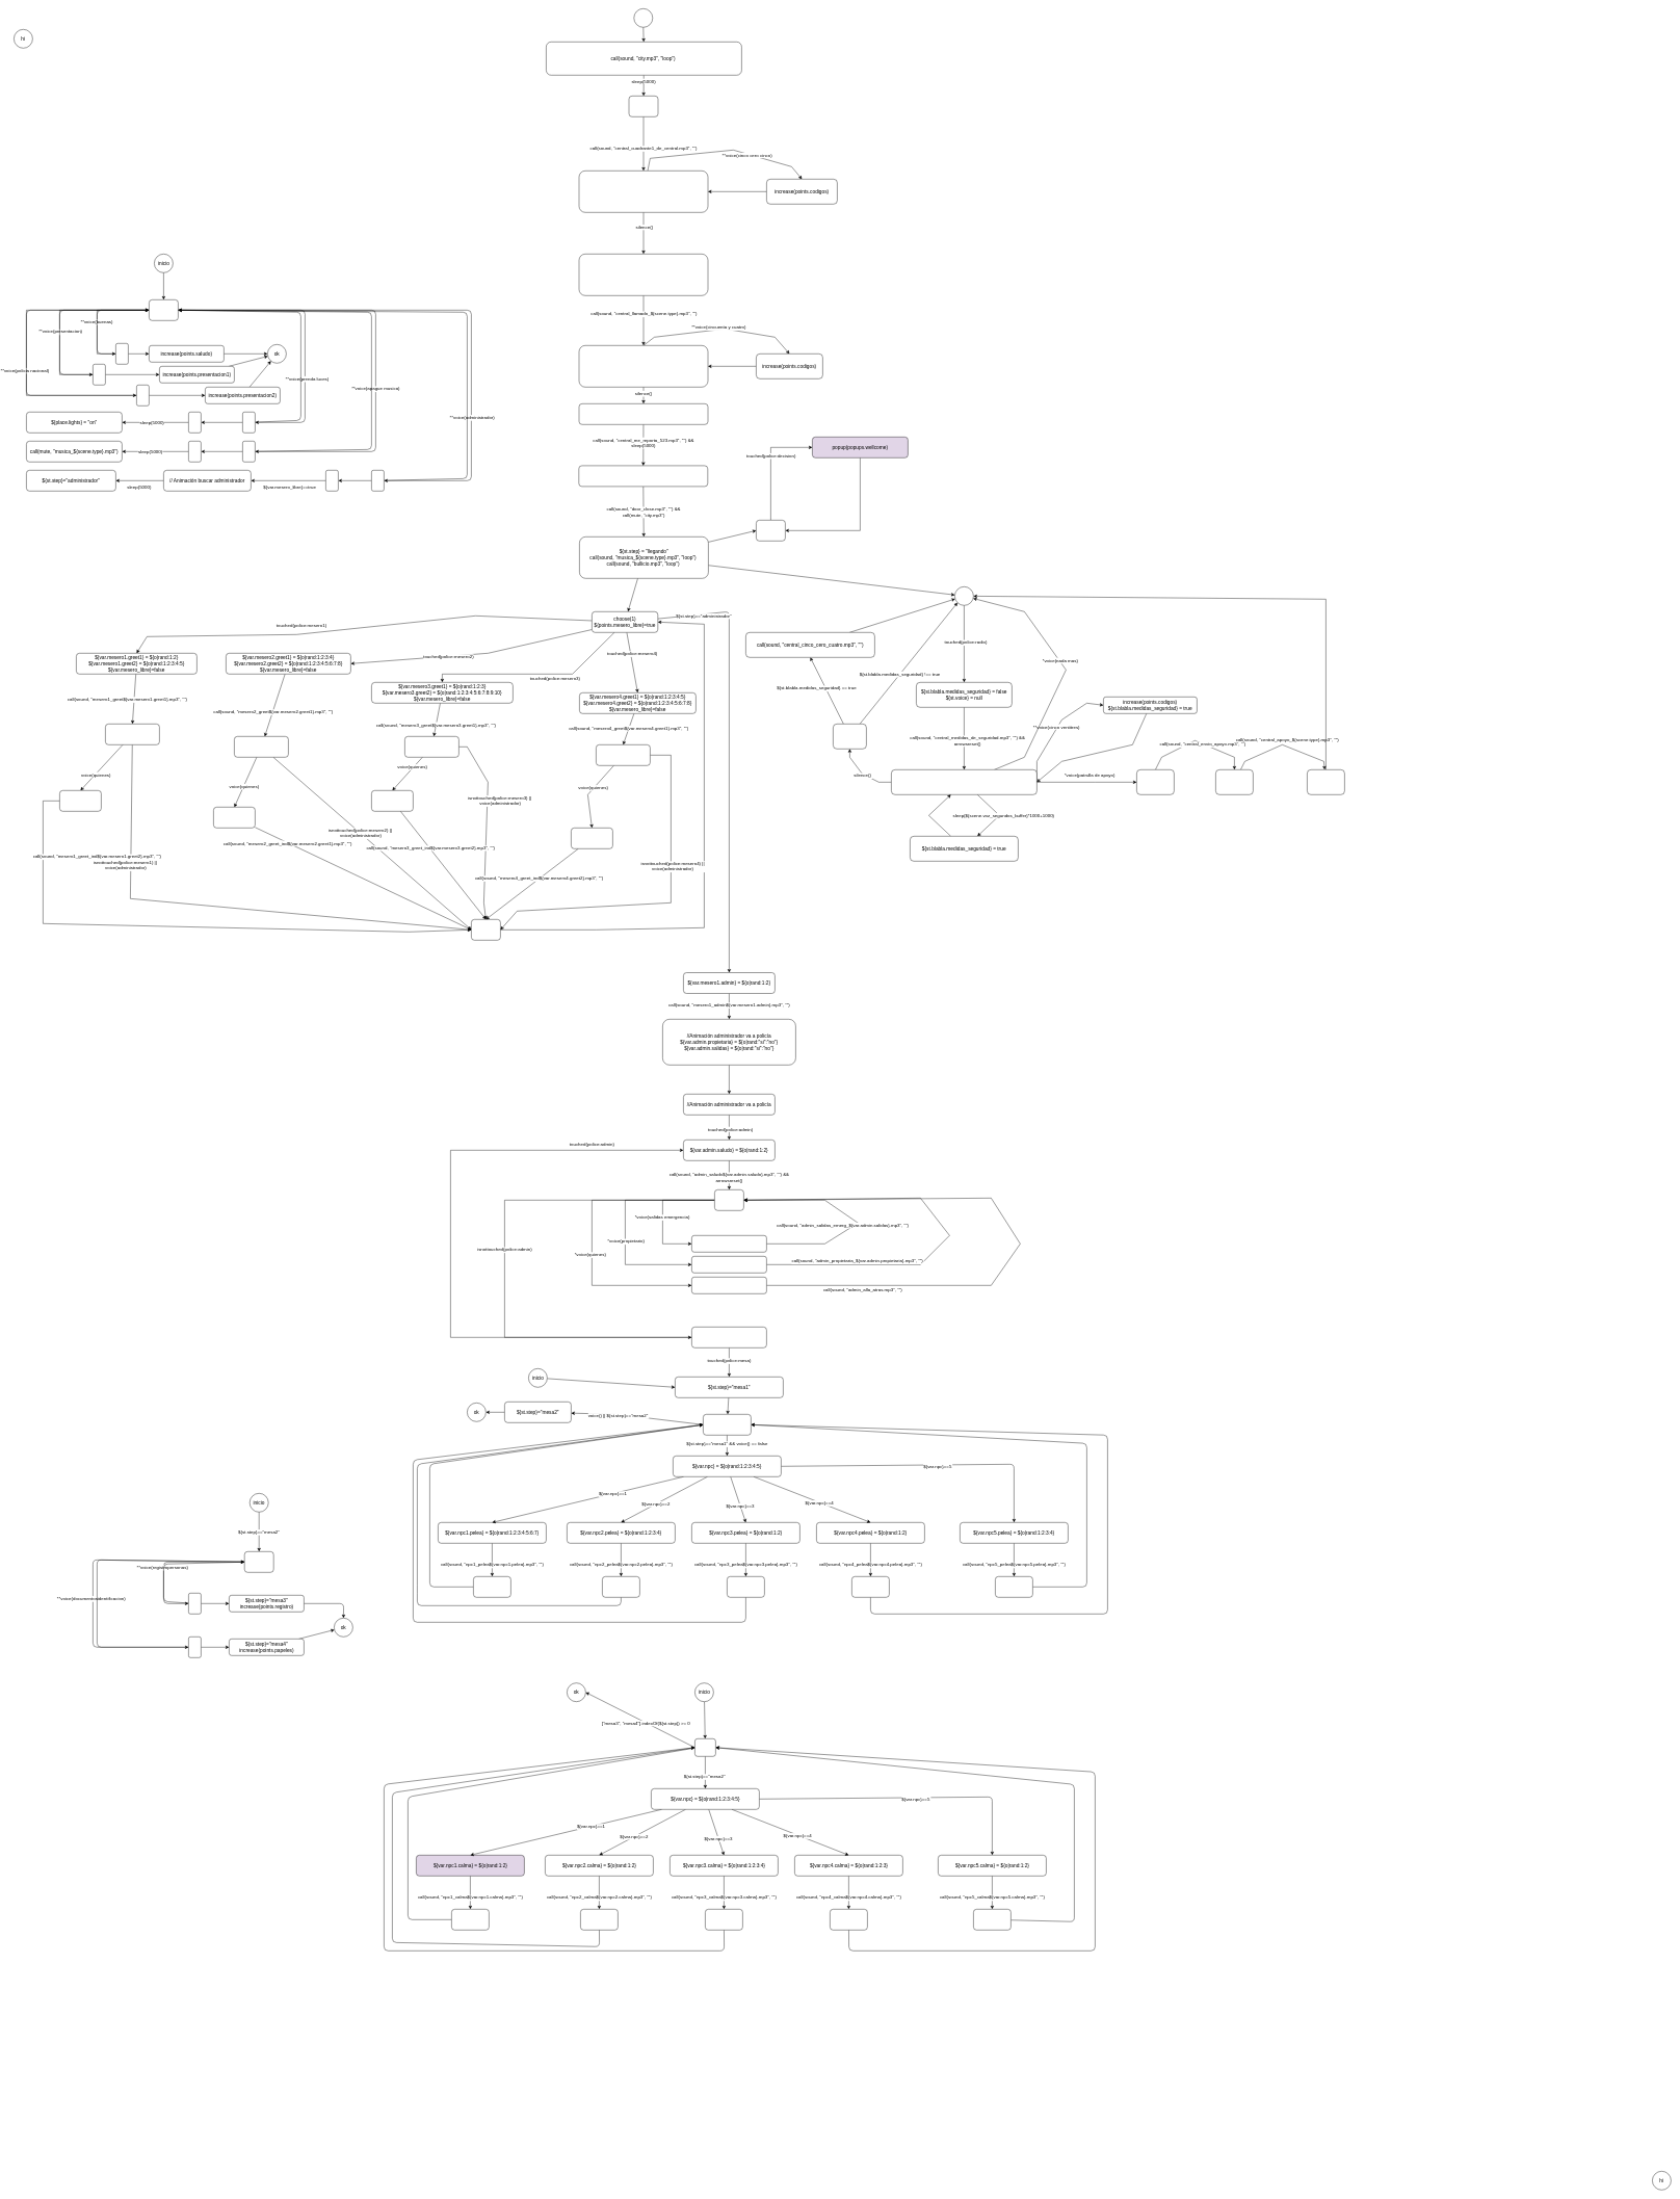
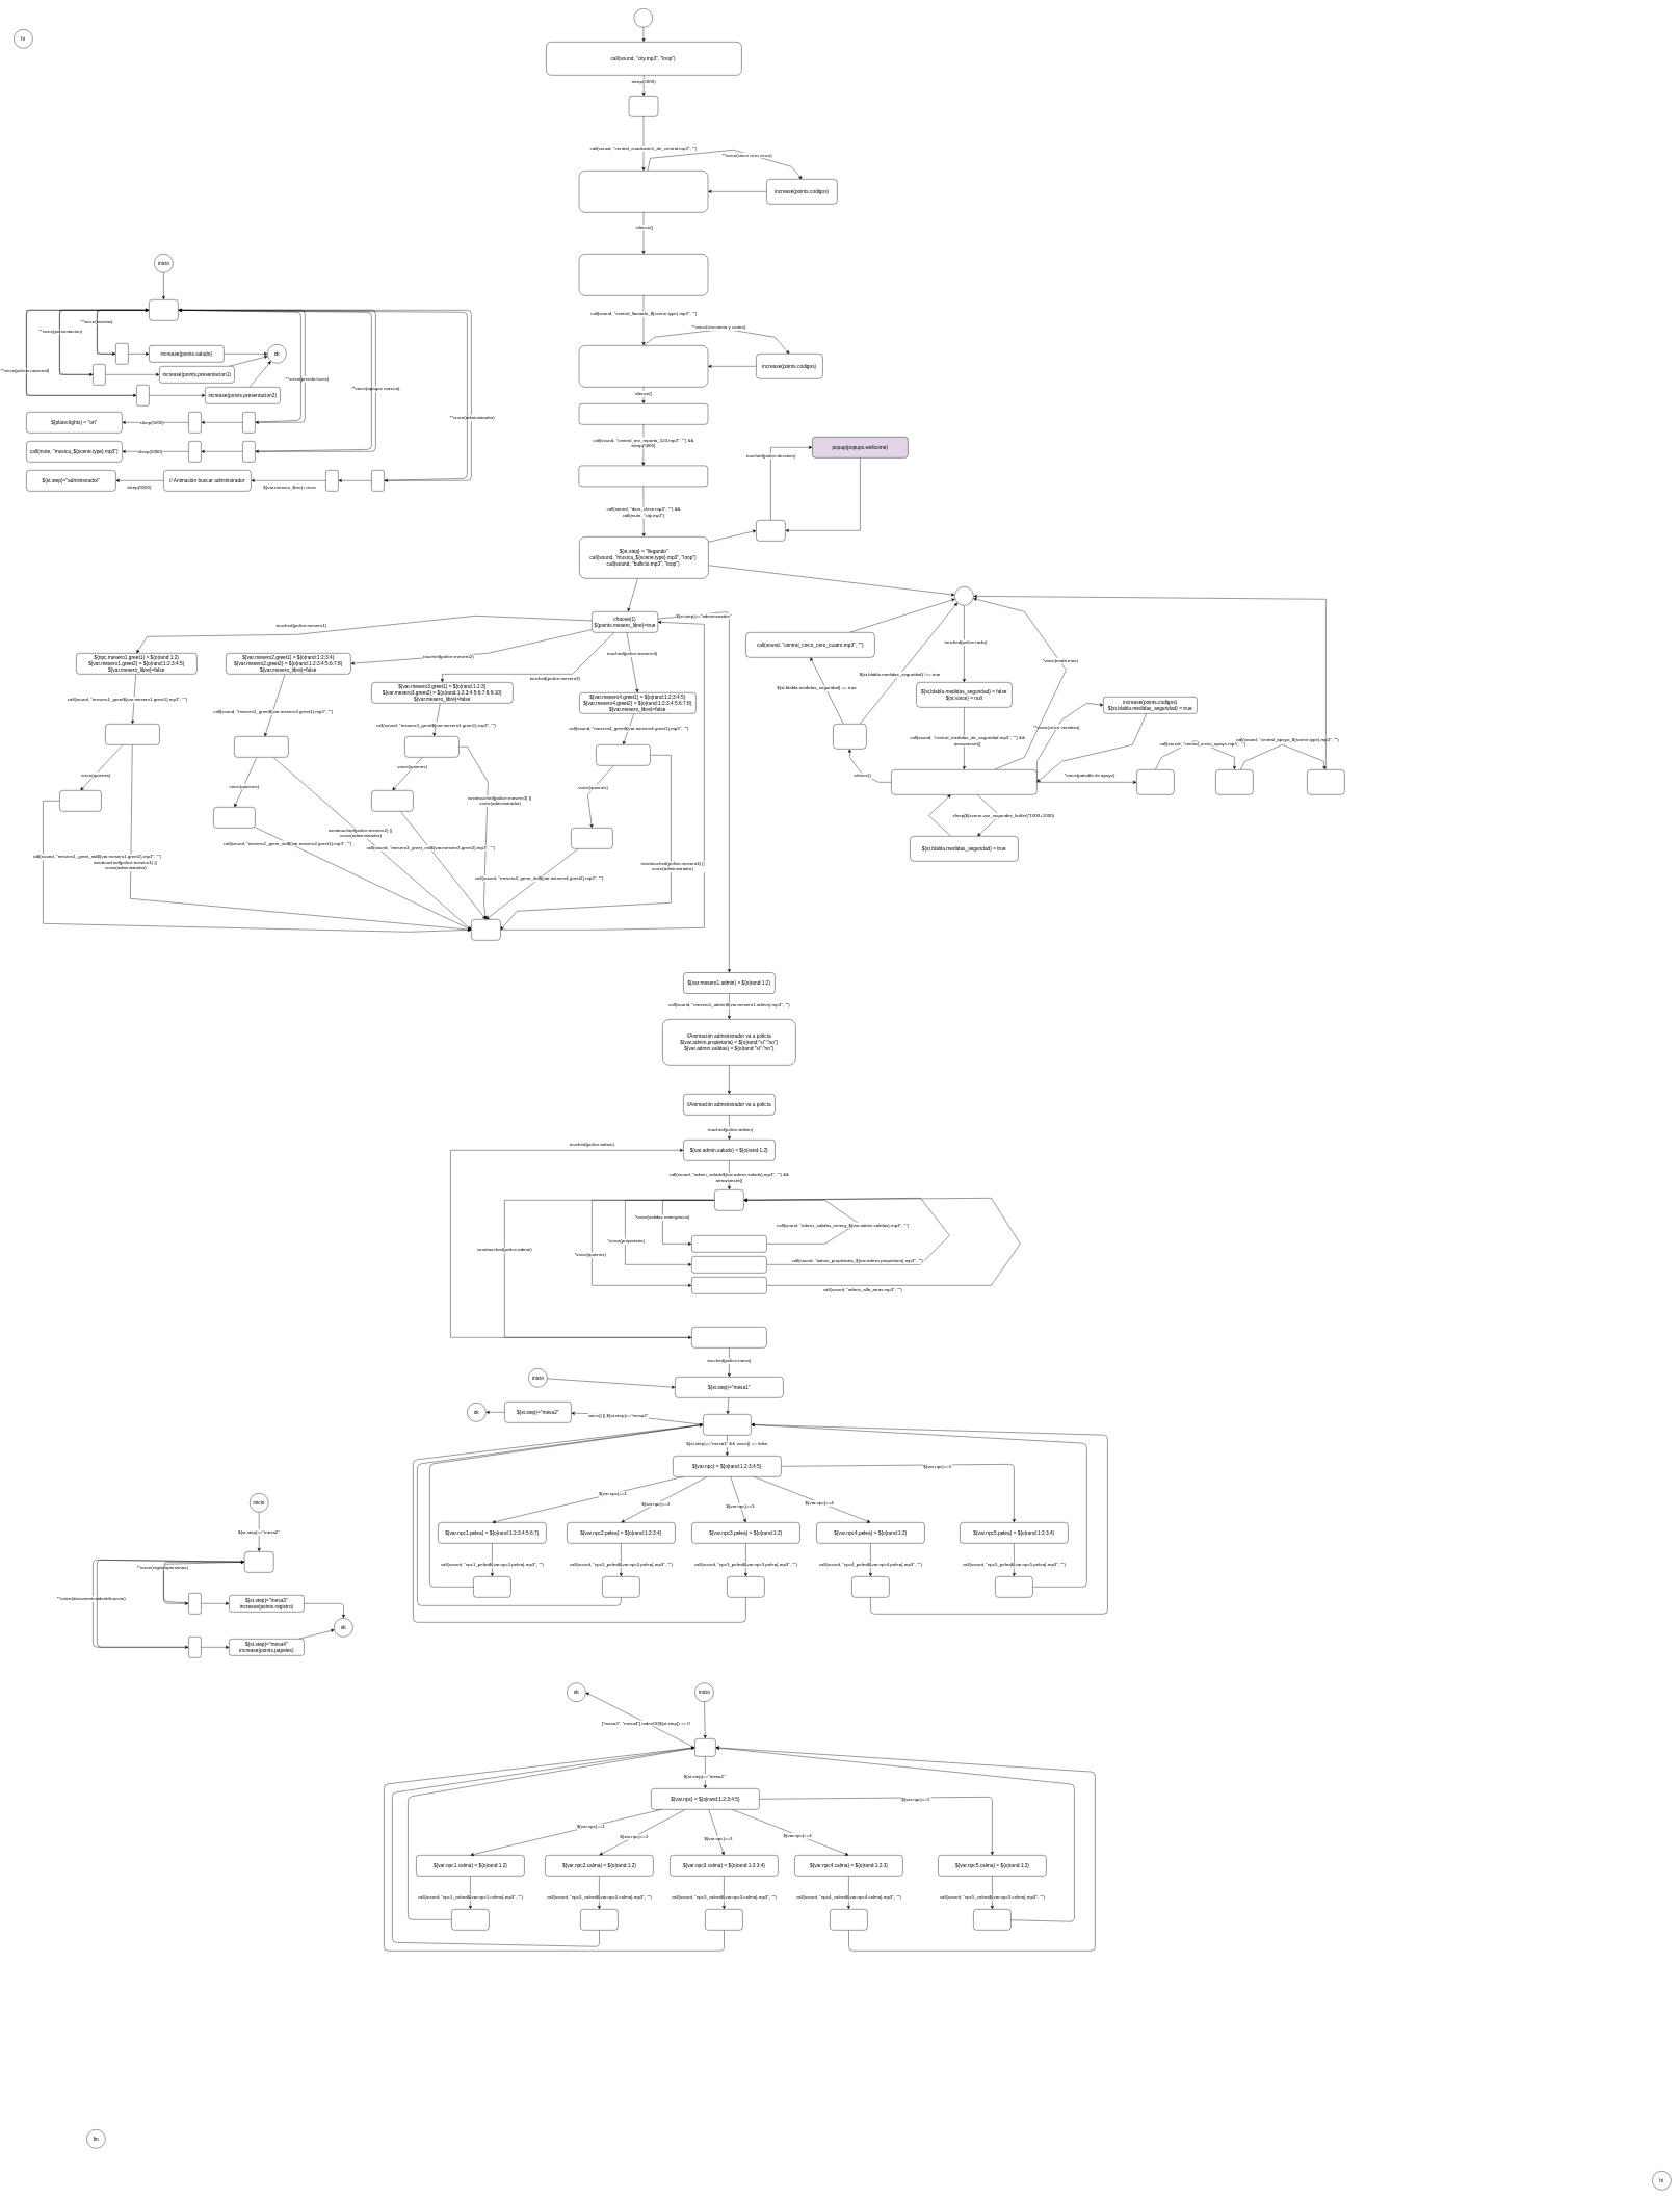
- <mxCell id="87" value="${var.mesero1.greet1} = ${o|rand:1:2}&#10;${var.mesero1.greet2} = ${o|rand:1:2:3:4:5}&#10;${var.mesero_libre}=false" style="rounded=1;whiteSpace=wrap;" parent="1" vertex="1"><mxGeometry x="170" y="1570" width="290" height="50" as="geometry" /></mxCell>
+ <mxCell id="87" value="${npc.mesero1.greet1} = ${o|rand:1:2}&#10;${var.mesero1.greet2} = ${o|rand:1:2:3:4:5}&#10;${var.mesero_libre}=false" style="rounded=1;whiteSpace=wrap;" parent="1" vertex="1"><mxGeometry x="170" y="1570" width="290" height="50" as="geometry" /></mxCell>
- <mxCell id="271" value="${var.npc1.calma} = ${o|rand:1:2}" style="rounded=1;whiteSpace=wrap;fillColor=#e1d5e7;" vertex="1" parent="1"><mxGeometry x="987.5" y="4460" width="260" height="50" as="geometry" /></mxCell>
+ <mxCell id="271" value="${var.npc1.calma} = ${o|rand:1:2}" style="rounded=1;whiteSpace=wrap;" vertex="1" parent="1"><mxGeometry x="987.5" y="4460" width="260" height="50" as="geometry" /></mxCell>
+ <mxCell id="4" value="fin" style="ellipse;whiteSpace=wrap;aspect=fixed;" parent="1" vertex="1"><mxGeometry x="195" y="5120" width="45" height="45" as="geometry" /></mxCell>
